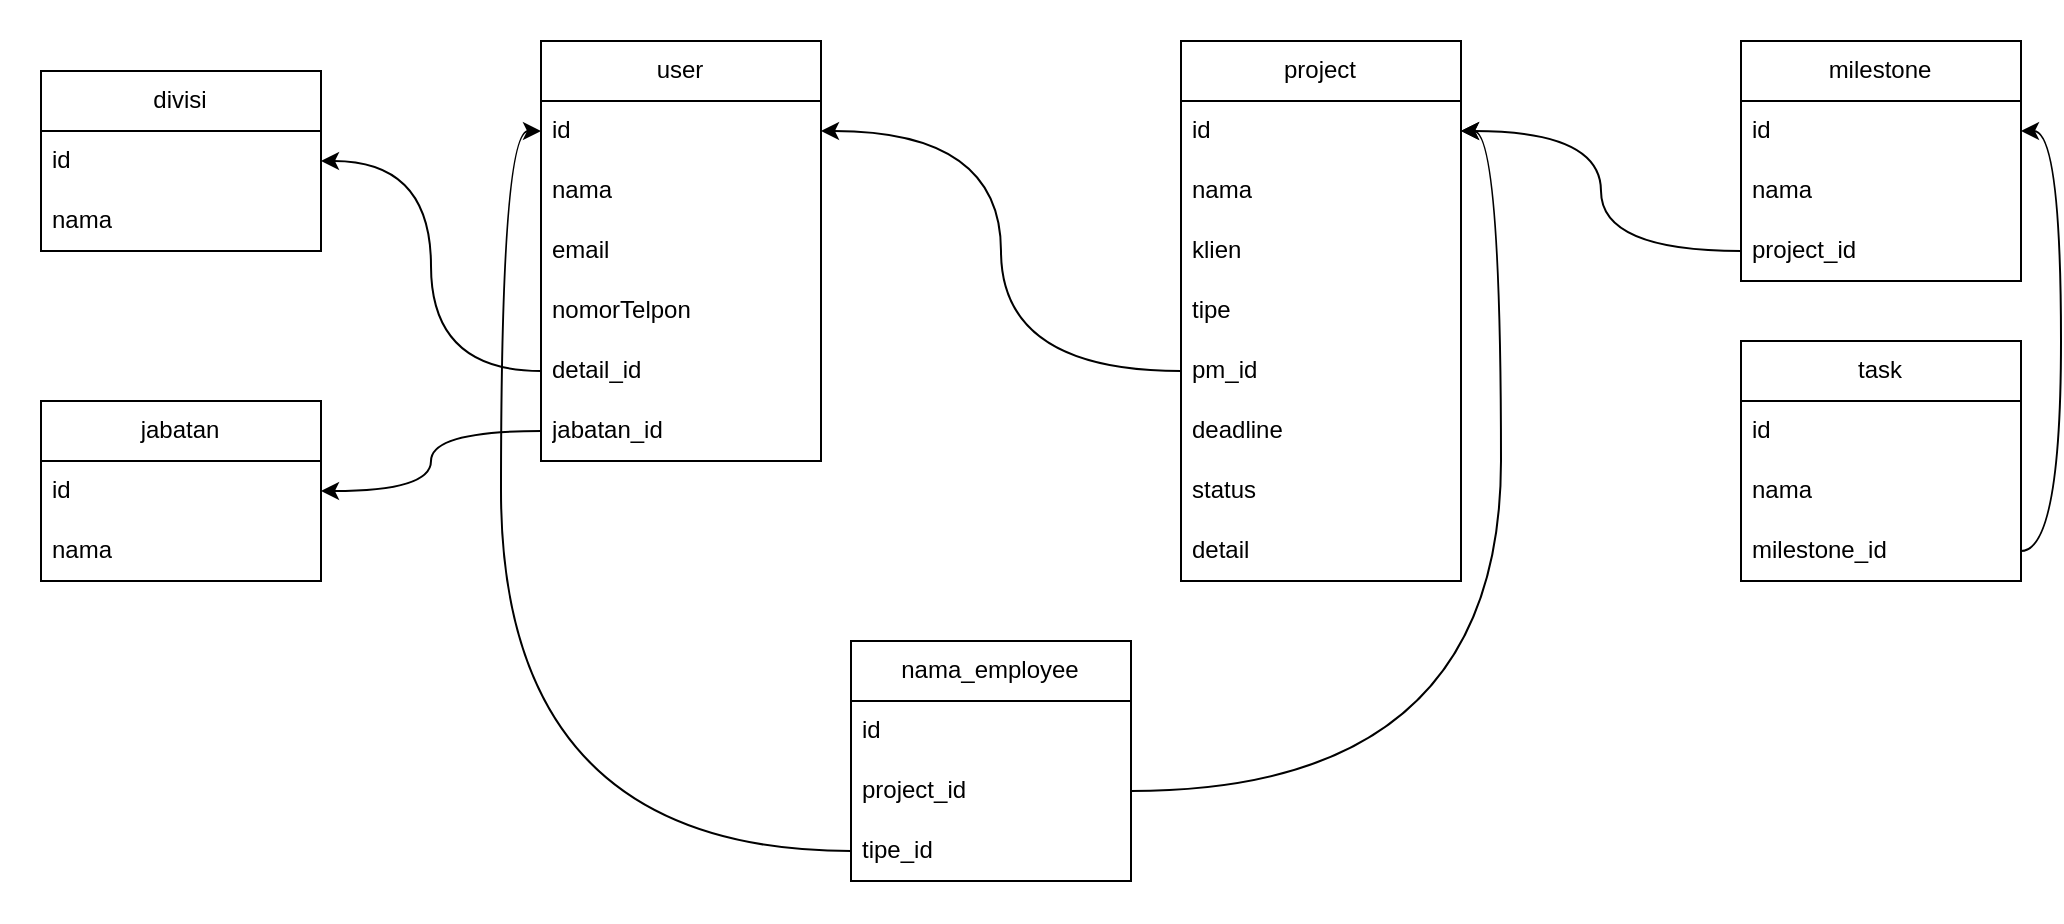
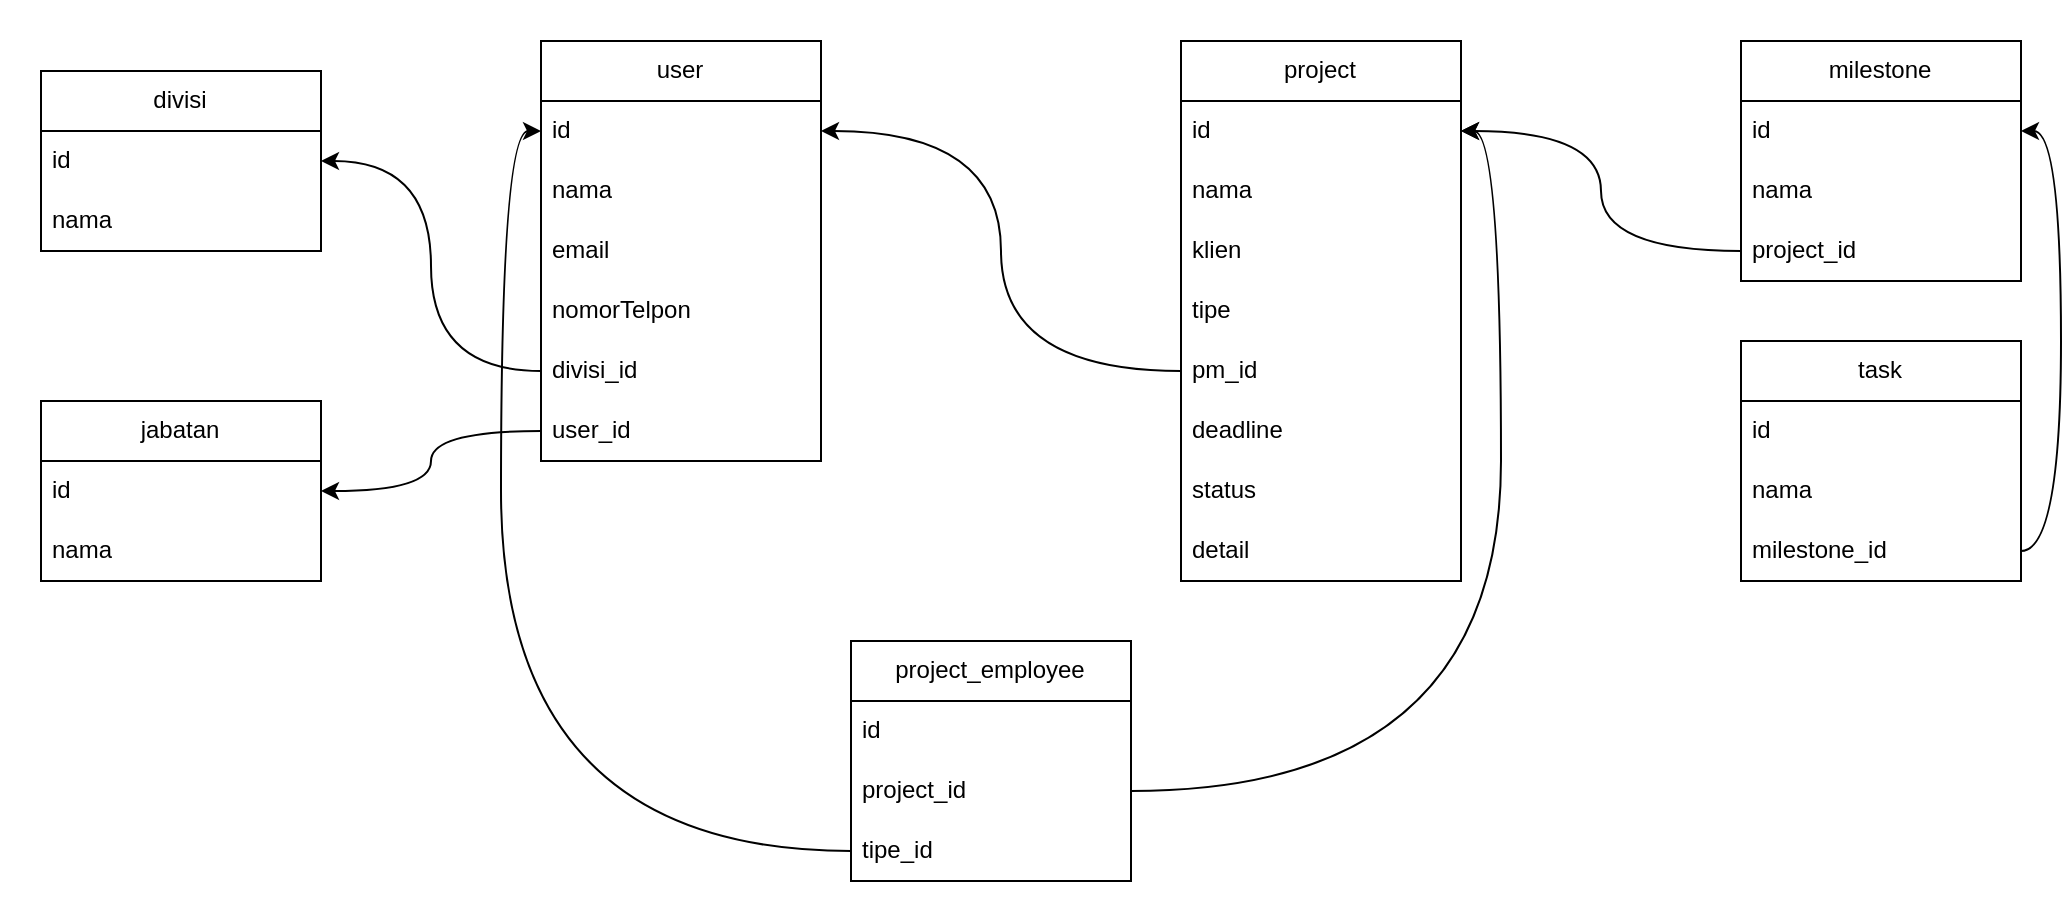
- <mxCell id="7" value="detail_id" style="text;strokeColor=none;fillColor=none;align=left;verticalAlign=middle;spacingLeft=4;spacingRight=4;overflow=hidden;points=[[0,0.5],[1,0.5]];portConstraint=eastwest;rotatable=0;whiteSpace=wrap;html=1;" vertex="1" parent="2"><mxGeometry y="150" width="140" height="30" as="geometry" /></mxCell>
+ <mxCell id="7" value="divisi_id" style="text;strokeColor=none;fillColor=none;align=left;verticalAlign=middle;spacingLeft=4;spacingRight=4;overflow=hidden;points=[[0,0.5],[1,0.5]];portConstraint=eastwest;rotatable=0;whiteSpace=wrap;html=1;" vertex="1" parent="2"><mxGeometry y="150" width="140" height="30" as="geometry" /></mxCell>
- <mxCell id="8" value="jabatan_id" style="text;strokeColor=none;fillColor=none;align=left;verticalAlign=middle;spacingLeft=4;spacingRight=4;overflow=hidden;points=[[0,0.5],[1,0.5]];portConstraint=eastwest;rotatable=0;whiteSpace=wrap;html=1;" vertex="1" parent="2"><mxGeometry y="180" width="140" height="30" as="geometry" /></mxCell>
+ <mxCell id="8" value="user_id" style="text;strokeColor=none;fillColor=none;align=left;verticalAlign=middle;spacingLeft=4;spacingRight=4;overflow=hidden;points=[[0,0.5],[1,0.5]];portConstraint=eastwest;rotatable=0;whiteSpace=wrap;html=1;" vertex="1" parent="2"><mxGeometry y="180" width="140" height="30" as="geometry" /></mxCell>
- <mxCell id="18" value="nama_employee" style="swimlane;fontStyle=0;childLayout=stackLayout;horizontal=1;startSize=30;horizontalStack=0;resizeParent=1;resizeParentMax=0;resizeLast=0;collapsible=1;marginBottom=0;whiteSpace=wrap;html=1;" vertex="1" parent="1"><mxGeometry x="425" y="320" width="140" height="120" as="geometry" /></mxCell>
+ <mxCell id="18" value="project_employee" style="swimlane;fontStyle=0;childLayout=stackLayout;horizontal=1;startSize=30;horizontalStack=0;resizeParent=1;resizeParentMax=0;resizeLast=0;collapsible=1;marginBottom=0;whiteSpace=wrap;html=1;" vertex="1" parent="1"><mxGeometry x="425" y="320" width="140" height="120" as="geometry" /></mxCell>
